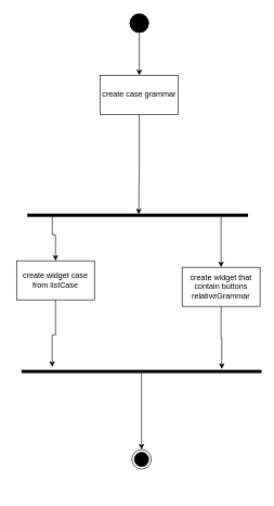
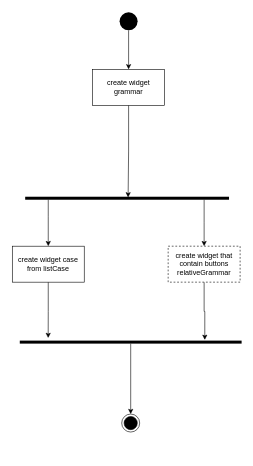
- <mxCell id="5" value="create case grammar" style="whiteSpace=wrap;html=1;fillColor=default;strokeColor=default;" parent="1" vertex="1"><mxGeometry x="154" y="115" width="120" height="60" as="geometry" /></mxCell>
+ <mxCell id="5" value="create widget grammar" style="whiteSpace=wrap;html=1;fillColor=default;strokeColor=default;" parent="1" vertex="1"><mxGeometry x="154" y="115" width="120" height="60" as="geometry" /></mxCell>
- <mxCell id="10" value="create widget case from listCase" style="whiteSpace=wrap;html=1;fillColor=default;strokeColor=default;" parent="1" vertex="1"><mxGeometry x="25" y="400" width="120" height="60" as="geometry" /></mxCell>
+ <mxCell id="10" value="create widget case from listCase" style="whiteSpace=wrap;html=1;fillColor=default;strokeColor=default;" parent="1" vertex="1"><mxGeometry x="20" y="410" width="120" height="60" as="geometry" /></mxCell>
- <mxCell id="12" value="create widget that contain buttons relativeGrammar" style="whiteSpace=wrap;html=1;fillColor=default;strokeColor=default;" parent="1" vertex="1"><mxGeometry x="280" y="410" width="120" height="60" as="geometry" /></mxCell>
+ <mxCell id="12" value="create widget that contain buttons relativeGrammar" style="whiteSpace=wrap;html=1;fillColor=default;strokeColor=default;dashed=1;" parent="1" vertex="1"><mxGeometry x="280" y="410" width="120" height="60" as="geometry" /></mxCell>
